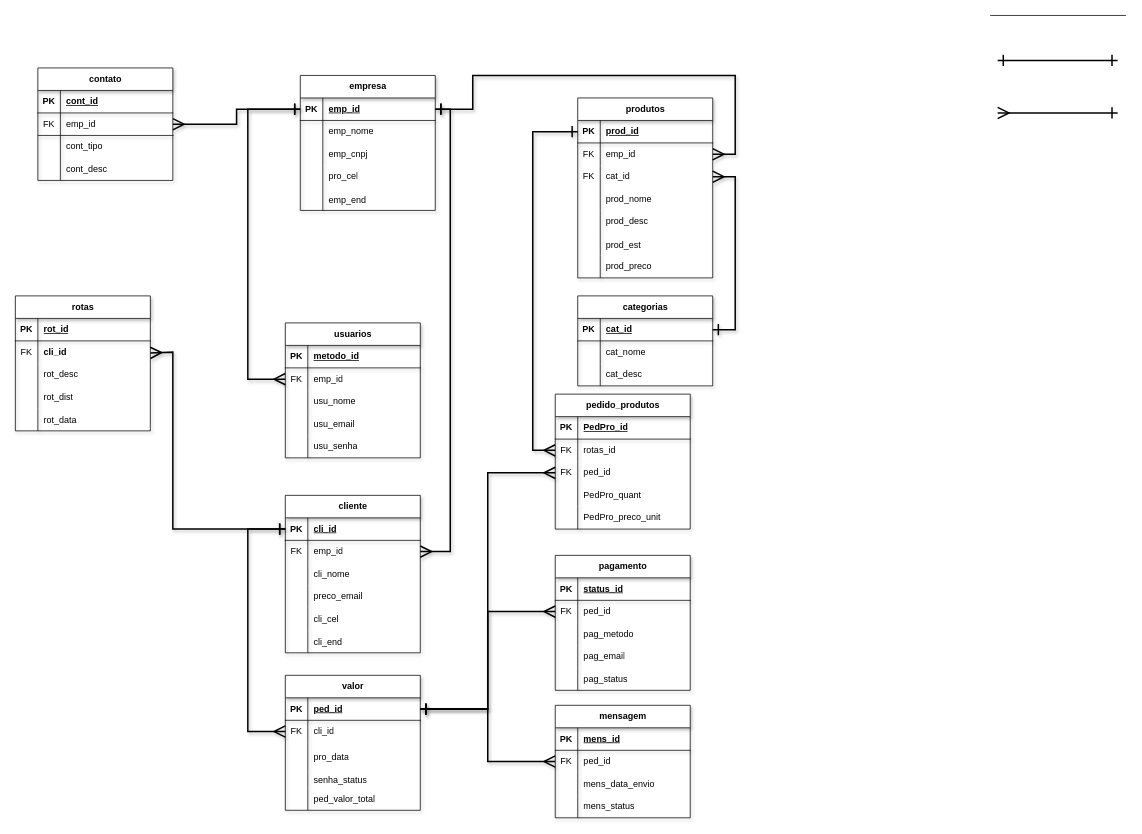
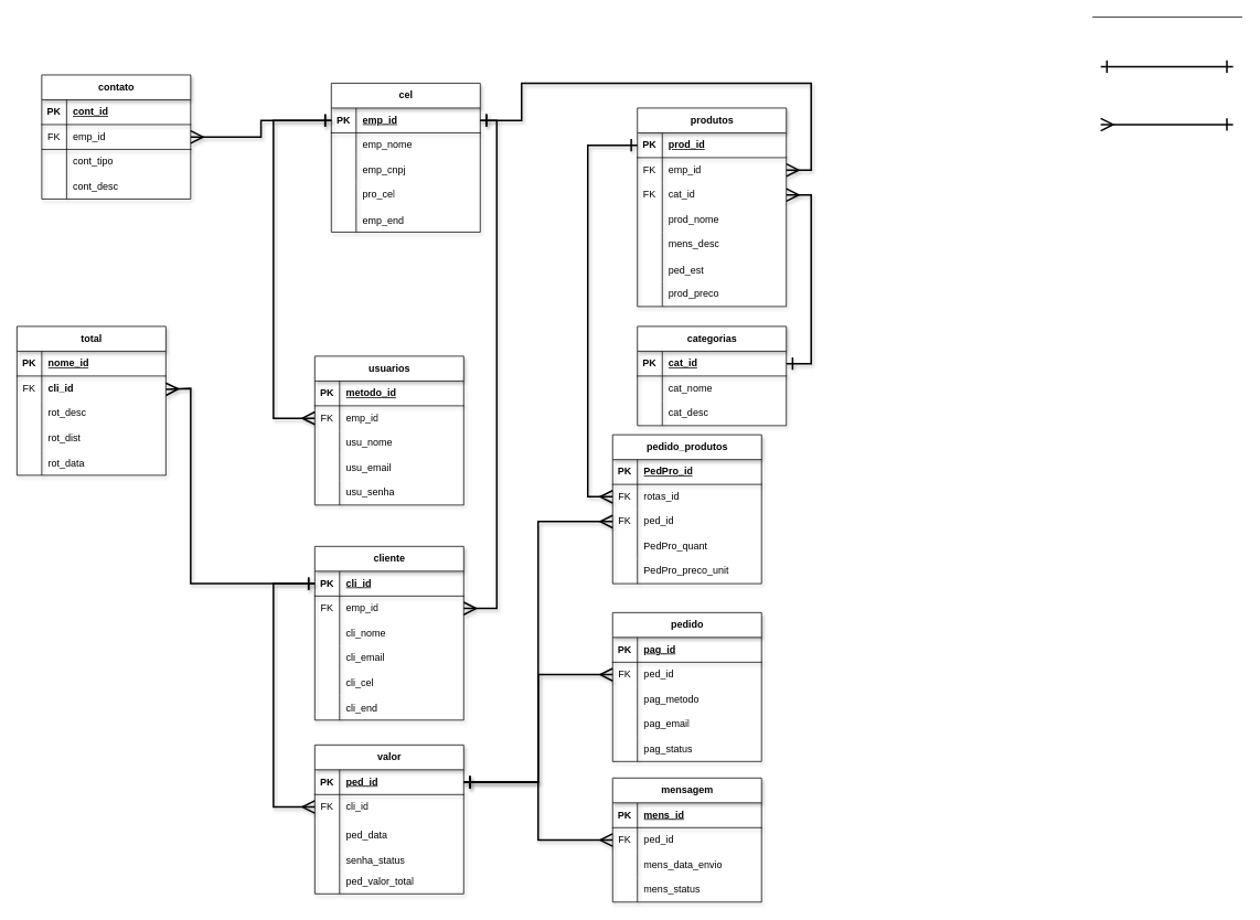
- <mxCell id="2" value="empresa" style="shape=table;startSize=30;container=1;collapsible=1;childLayout=tableLayout;fixedRows=1;rowLines=0;fontStyle=1;align=center;resizeLast=1;html=1;shadow=1;" parent="1" vertex="1"><mxGeometry x="400" y="100" width="180" height="180" as="geometry" /></mxCell>
+ <mxCell id="2" value="cel" style="shape=table;startSize=30;container=1;collapsible=1;childLayout=tableLayout;fixedRows=1;rowLines=0;fontStyle=1;align=center;resizeLast=1;html=1;shadow=1;" parent="1" vertex="1"><mxGeometry x="400" y="100" width="180" height="180" as="geometry" /></mxCell>
- <mxCell id="36" value="prod_desc" style="shape=partialRectangle;connectable=0;fillColor=none;top=0;left=0;bottom=0;right=0;align=left;spacingLeft=6;overflow=hidden;whiteSpace=wrap;html=1;shadow=1;" parent="34" vertex="1"><mxGeometry x="30" width="150" height="30" as="geometry"><mxRectangle width="150" height="30" as="alternateBounds" /></mxGeometry></mxCell>
+ <mxCell id="36" value="mens_desc" style="shape=partialRectangle;connectable=0;fillColor=none;top=0;left=0;bottom=0;right=0;align=left;spacingLeft=6;overflow=hidden;whiteSpace=wrap;html=1;shadow=1;" parent="34" vertex="1"><mxGeometry x="30" width="150" height="30" as="geometry"><mxRectangle width="150" height="30" as="alternateBounds" /></mxGeometry></mxCell>
- <mxCell id="39" value="prod_est" style="shape=partialRectangle;connectable=0;fillColor=none;top=0;left=0;bottom=0;right=0;align=left;spacingLeft=6;overflow=hidden;shadow=1;" parent="37" vertex="1"><mxGeometry x="30" width="150" height="30" as="geometry"><mxRectangle width="150" height="30" as="alternateBounds" /></mxGeometry></mxCell>
+ <mxCell id="39" value="ped_est" style="shape=partialRectangle;connectable=0;fillColor=none;top=0;left=0;bottom=0;right=0;align=left;spacingLeft=6;overflow=hidden;shadow=1;" parent="37" vertex="1"><mxGeometry x="30" width="150" height="30" as="geometry"><mxRectangle width="150" height="30" as="alternateBounds" /></mxGeometry></mxCell>
- <mxCell id="168" value="rotas" style="shape=table;startSize=30;container=1;collapsible=1;childLayout=tableLayout;fixedRows=1;rowLines=0;fontStyle=1;align=center;resizeLast=1;html=1;shadow=1;" parent="1" vertex="1"><mxGeometry x="20" y="394" width="180" height="180" as="geometry" /></mxCell>
+ <mxCell id="168" value="total" style="shape=table;startSize=30;container=1;collapsible=1;childLayout=tableLayout;fixedRows=1;rowLines=0;fontStyle=1;align=center;resizeLast=1;html=1;shadow=1;" parent="1" vertex="1"><mxGeometry x="20" y="394" width="180" height="180" as="geometry" /></mxCell>
- <mxCell id="171" value="rot_id" style="shape=partialRectangle;connectable=0;fillColor=none;top=0;left=0;bottom=0;right=0;align=left;spacingLeft=6;fontStyle=5;overflow=hidden;whiteSpace=wrap;html=1;shadow=1;" parent="169" vertex="1"><mxGeometry x="30" width="150" height="30" as="geometry"><mxRectangle width="150" height="30" as="alternateBounds" /></mxGeometry></mxCell>
+ <mxCell id="171" value="nome_id" style="shape=partialRectangle;connectable=0;fillColor=none;top=0;left=0;bottom=0;right=0;align=left;spacingLeft=6;fontStyle=5;overflow=hidden;whiteSpace=wrap;html=1;shadow=1;" parent="169" vertex="1"><mxGeometry x="30" width="150" height="30" as="geometry"><mxRectangle width="150" height="30" as="alternateBounds" /></mxGeometry></mxCell>
- <mxCell id="133" value="pagamento" style="shape=table;startSize=30;container=1;collapsible=1;childLayout=tableLayout;fixedRows=1;rowLines=0;fontStyle=1;align=center;resizeLast=1;html=1;shadow=1;" parent="1" vertex="1"><mxGeometry x="740" y="740" width="180" height="180" as="geometry" /></mxCell>
+ <mxCell id="133" value="pedido" style="shape=table;startSize=30;container=1;collapsible=1;childLayout=tableLayout;fixedRows=1;rowLines=0;fontStyle=1;align=center;resizeLast=1;html=1;shadow=1;" parent="1" vertex="1"><mxGeometry x="740" y="740" width="180" height="180" as="geometry" /></mxCell>
- <mxCell id="136" value="status_id" style="shape=partialRectangle;connectable=0;fillColor=none;top=0;left=0;bottom=0;right=0;align=left;spacingLeft=6;fontStyle=5;overflow=hidden;whiteSpace=wrap;html=1;shadow=1;" parent="134" vertex="1"><mxGeometry x="30" width="150" height="30" as="geometry"><mxRectangle width="150" height="30" as="alternateBounds" /></mxGeometry></mxCell>
+ <mxCell id="136" value="pag_id" style="shape=partialRectangle;connectable=0;fillColor=none;top=0;left=0;bottom=0;right=0;align=left;spacingLeft=6;fontStyle=5;overflow=hidden;whiteSpace=wrap;html=1;shadow=1;" parent="134" vertex="1"><mxGeometry x="30" width="150" height="30" as="geometry"><mxRectangle width="150" height="30" as="alternateBounds" /></mxGeometry></mxCell>
- <mxCell id="94" value="preco_email" style="shape=partialRectangle;connectable=0;fillColor=none;top=0;left=0;bottom=0;right=0;align=left;spacingLeft=6;overflow=hidden;whiteSpace=wrap;html=1;shadow=1;" parent="92" vertex="1"><mxGeometry x="30" width="150" height="30" as="geometry"><mxRectangle width="150" height="30" as="alternateBounds" /></mxGeometry></mxCell>
+ <mxCell id="94" value="cli_email" style="shape=partialRectangle;connectable=0;fillColor=none;top=0;left=0;bottom=0;right=0;align=left;spacingLeft=6;overflow=hidden;whiteSpace=wrap;html=1;shadow=1;" parent="92" vertex="1"><mxGeometry x="30" width="150" height="30" as="geometry"><mxRectangle width="150" height="30" as="alternateBounds" /></mxGeometry></mxCell>
- <mxCell id="110" value="pro_data" style="shape=partialRectangle;connectable=0;fillColor=none;top=0;left=0;bottom=0;right=0;align=left;spacingLeft=6;overflow=hidden;whiteSpace=wrap;html=1;shadow=1;" parent="108" vertex="1"><mxGeometry x="30" width="150" height="40" as="geometry"><mxRectangle width="150" height="40" as="alternateBounds" /></mxGeometry></mxCell>
+ <mxCell id="110" value="ped_data" style="shape=partialRectangle;connectable=0;fillColor=none;top=0;left=0;bottom=0;right=0;align=left;spacingLeft=6;overflow=hidden;whiteSpace=wrap;html=1;shadow=1;" parent="108" vertex="1"><mxGeometry x="30" width="150" height="40" as="geometry"><mxRectangle width="150" height="40" as="alternateBounds" /></mxGeometry></mxCell>
